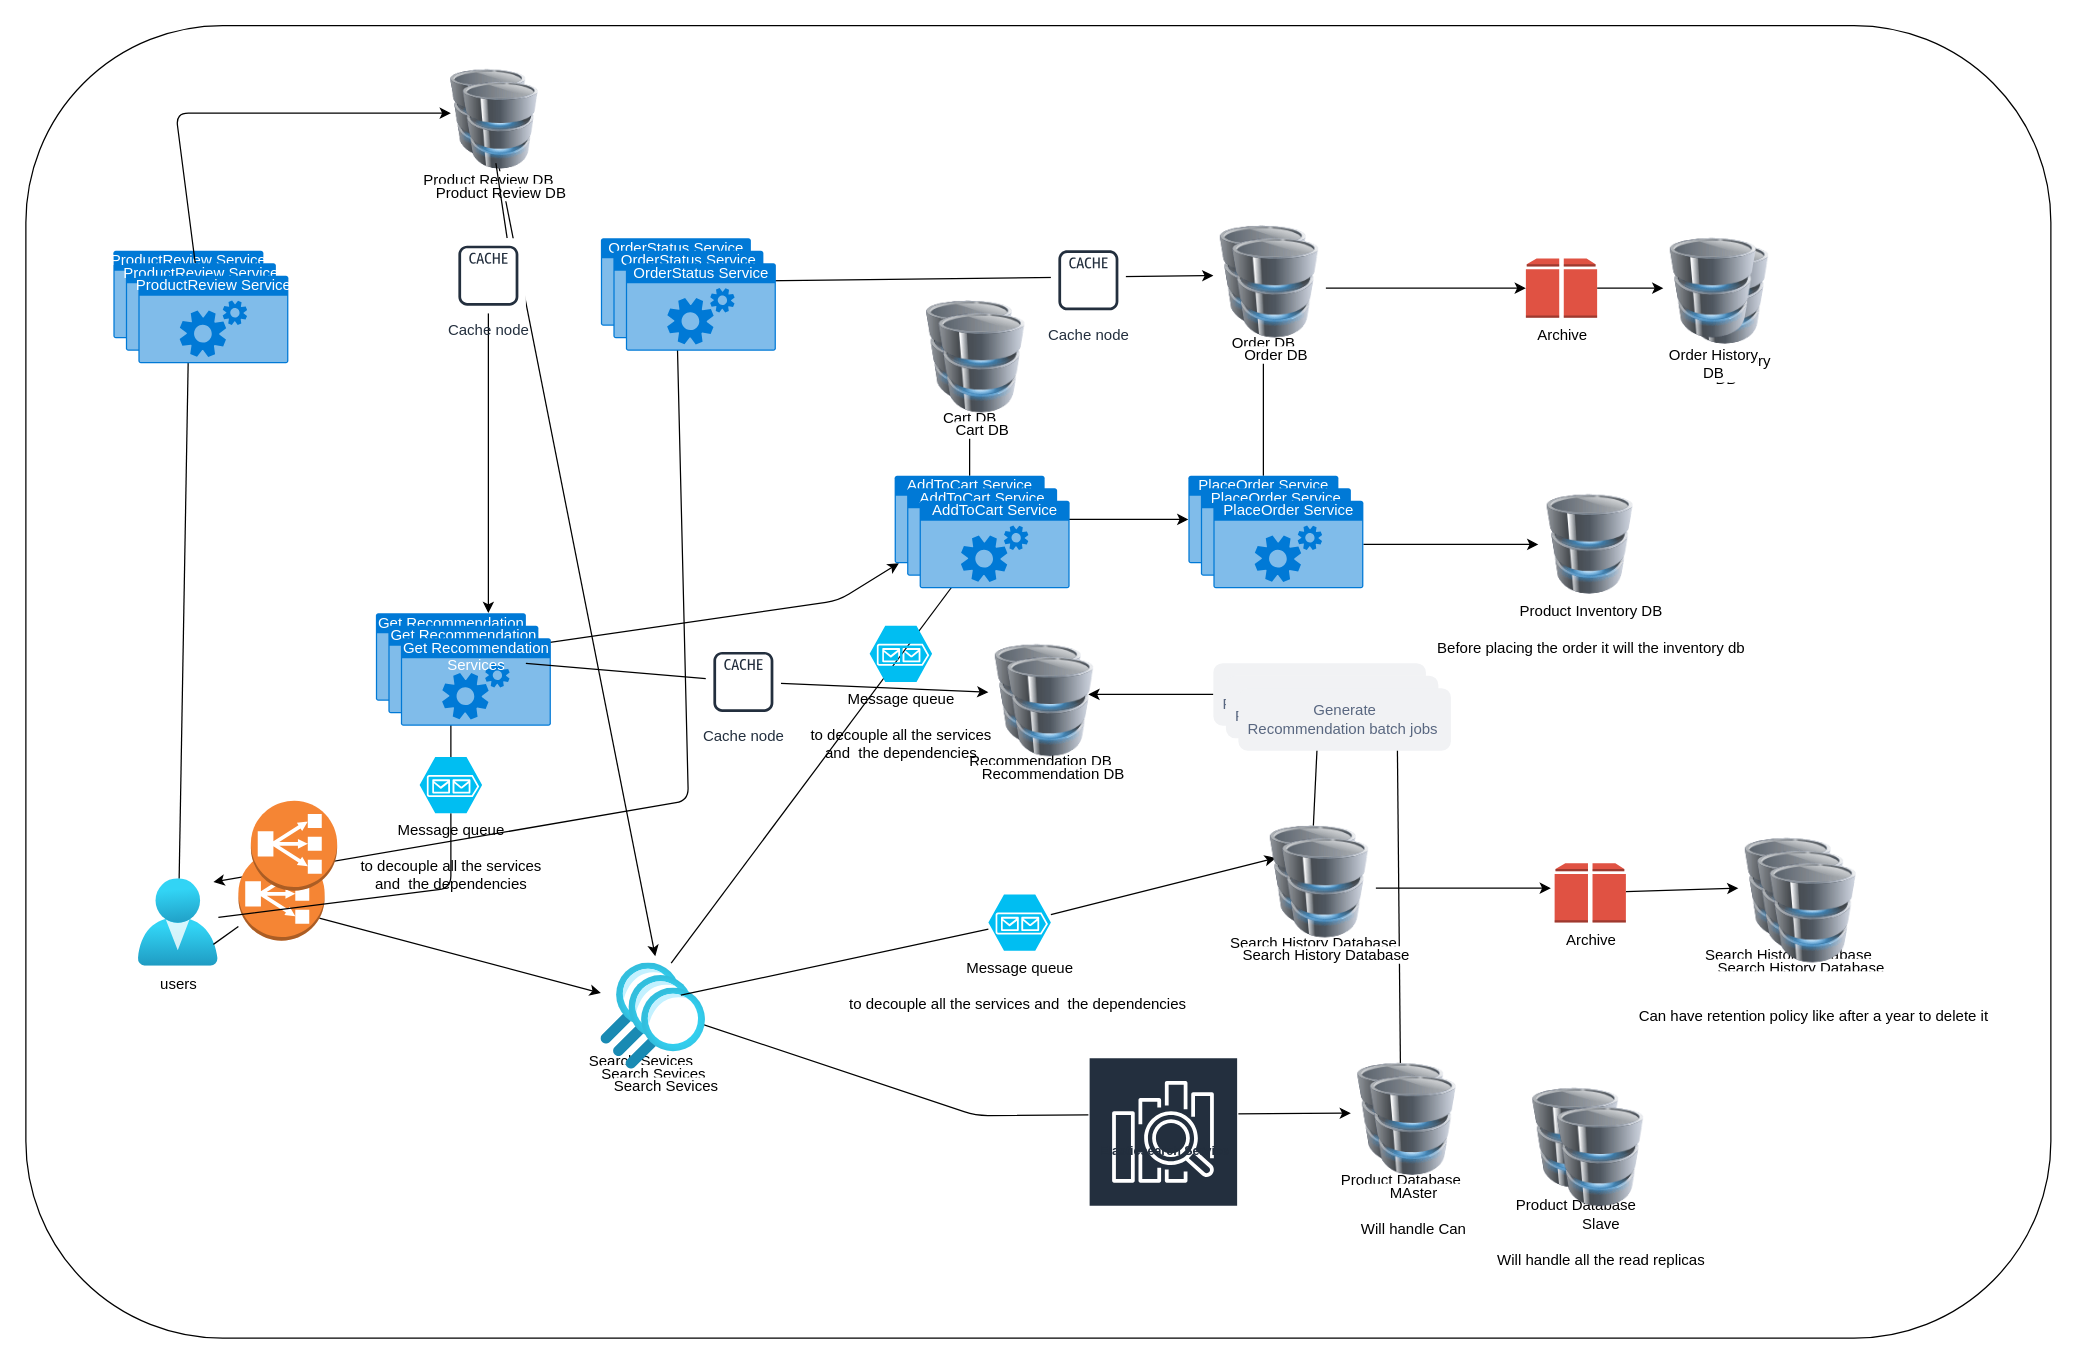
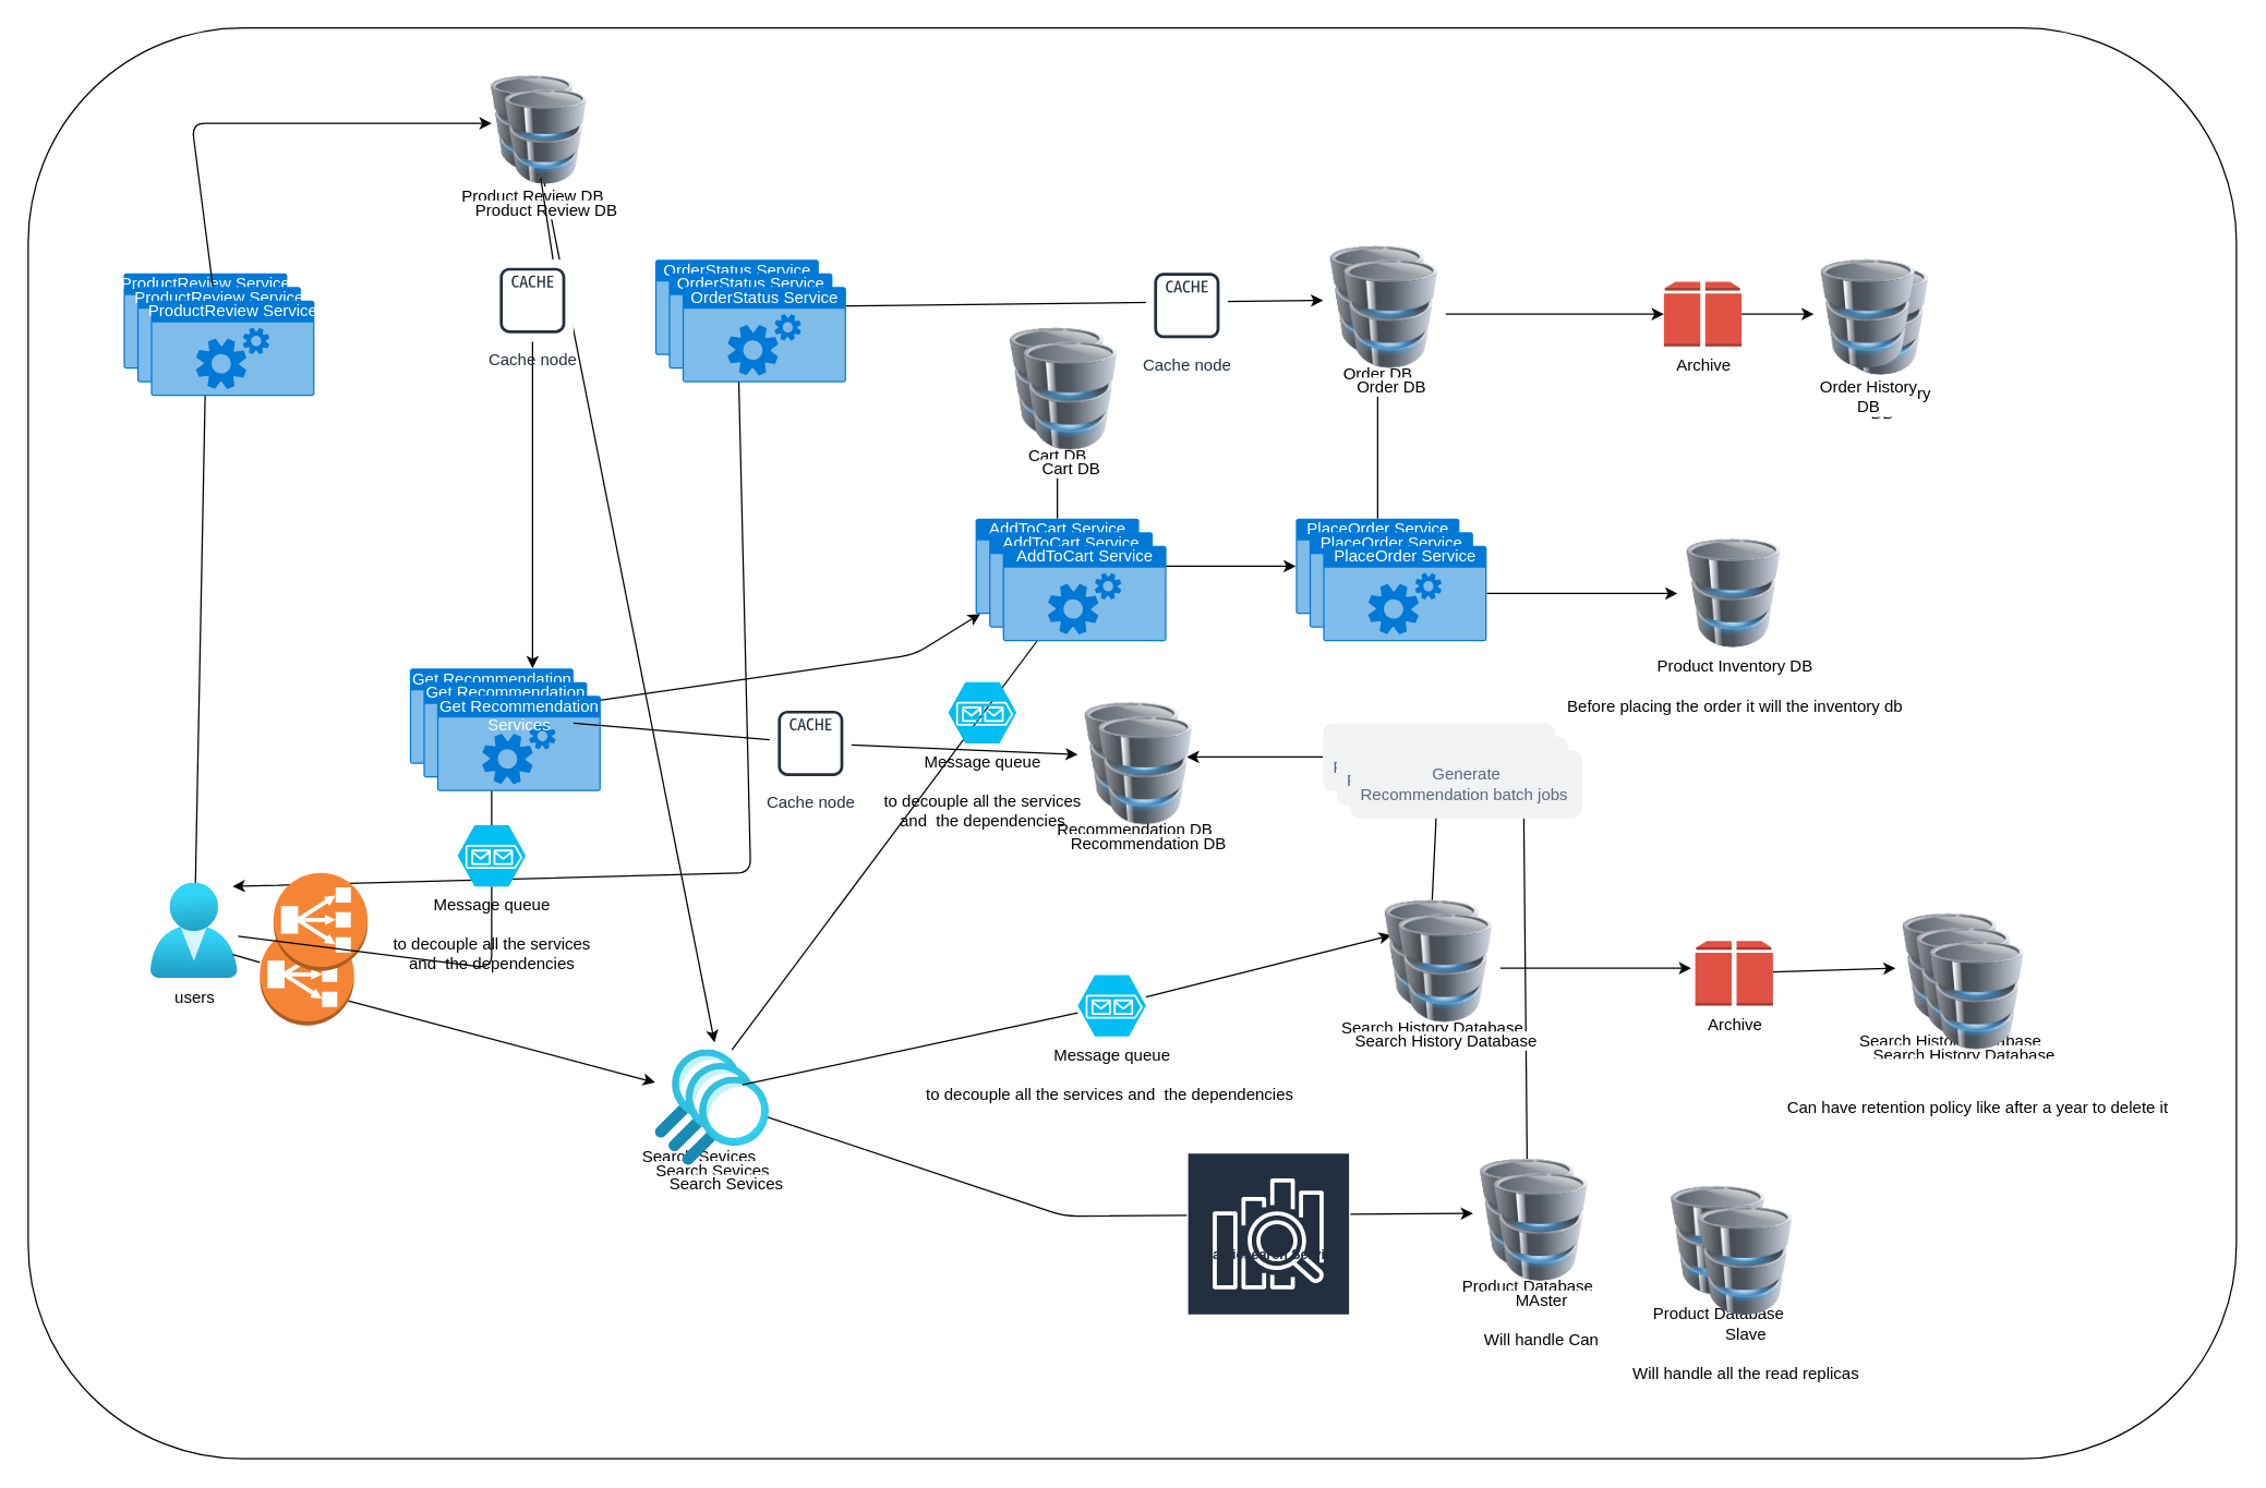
- <mxCell id="6" value="users" style="aspect=fixed;html=1;points=[];align=center;image;fontSize=12;image=img/lib/azure2/identity/Users.svg;" parent="1" vertex="1"><mxGeometry x="110" y="702.5" width="64" height="70" as="geometry" /></mxCell>
+ <mxCell id="6" value="users" style="aspect=fixed;html=1;points=[];align=center;image;fontSize=12;image=img/lib/azure2/identity/Users.svg;" parent="1" vertex="1"><mxGeometry x="110" y="647.5" width="64" height="70" as="geometry" /></mxCell>
